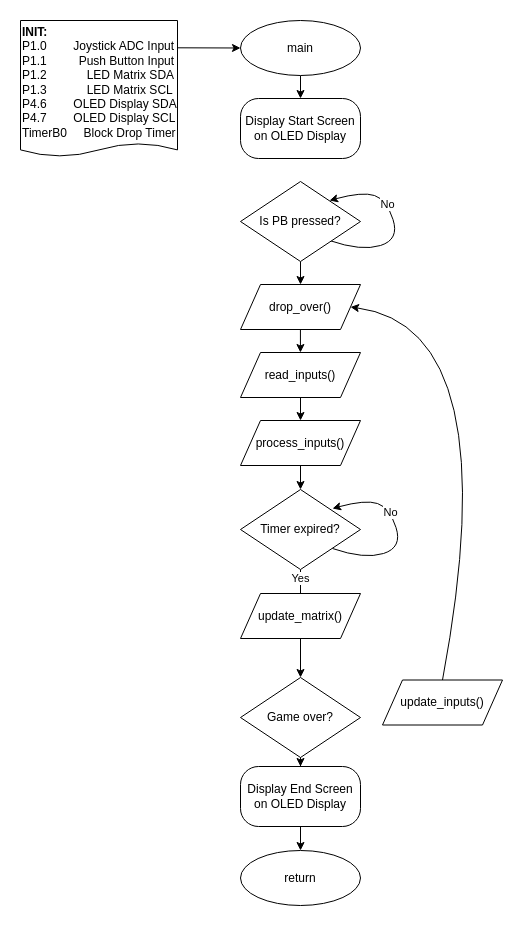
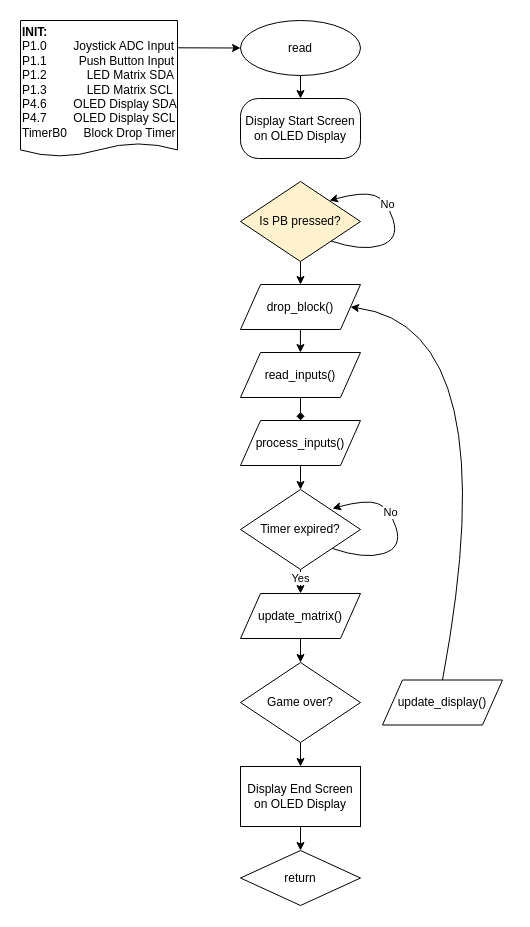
- <mxCell id="5" value="main" style="ellipse;whiteSpace=wrap;html=1;" vertex="1" parent="1"><mxGeometry x="240" y="20" width="120" height="55" as="geometry" /></mxCell>
+ <mxCell id="5" value="read" style="ellipse;whiteSpace=wrap;html=1;" vertex="1" parent="1"><mxGeometry x="240" y="20" width="120" height="55" as="geometry" /></mxCell>
- <mxCell id="12" value="Is PB pressed?" style="rhombus;whiteSpace=wrap;html=1;" vertex="1" parent="1"><mxGeometry x="240" y="181" width="120" height="80" as="geometry" /></mxCell>
+ <mxCell id="12" value="Is PB pressed?" style="rhombus;whiteSpace=wrap;html=1;fillColor=#fff2cc;" vertex="1" parent="1"><mxGeometry x="240" y="181" width="120" height="80" as="geometry" /></mxCell>
- <mxCell id="22" value="drop_over()" style="shape=parallelogram;perimeter=parallelogramPerimeter;whiteSpace=wrap;html=1;fixedSize=1;" vertex="1" parent="1"><mxGeometry x="240" y="284" width="120" height="45" as="geometry" /></mxCell>
+ <mxCell id="22" value="drop_block()" style="shape=parallelogram;perimeter=parallelogramPerimeter;whiteSpace=wrap;html=1;fixedSize=1;" vertex="1" parent="1"><mxGeometry x="240" y="284" width="120" height="45" as="geometry" /></mxCell>
- <mxCell id="6" value="" style="edgeStyle=orthogonalEdgeStyle;rounded=0;orthogonalLoop=1;jettySize=auto;html=1;" edge="1" parent="1" source="7" target="14"><mxGeometry relative="1" as="geometry" /></mxCell>
+ <mxCell id="6" value="" style="edgeStyle=orthogonalEdgeStyle;rounded=0;orthogonalLoop=1;jettySize=auto;html=1;endArrow=diamond;" edge="1" parent="1" source="7" target="14"><mxGeometry relative="1" as="geometry" /></mxCell>
- <mxCell id="15" value="" style="edgeStyle=orthogonalEdgeStyle;rounded=0;orthogonalLoop=1;jettySize=auto;html=1;endArrow=none;" edge="1" parent="1" source="17" target="21"><mxGeometry relative="1" as="geometry" /></mxCell>
+ <mxCell id="15" value="" style="edgeStyle=orthogonalEdgeStyle;rounded=0;orthogonalLoop=1;jettySize=auto;html=1;" edge="1" parent="1" source="17" target="21"><mxGeometry relative="1" as="geometry" /></mxCell>
- <mxCell id="26" value="update_inputs()" style="shape=parallelogram;perimeter=parallelogramPerimeter;whiteSpace=wrap;html=1;fixedSize=1;" vertex="1" parent="1"><mxGeometry x="382" y="679.5" width="120" height="45" as="geometry" /></mxCell>
+ <mxCell id="26" value="update_display()" style="shape=parallelogram;perimeter=parallelogramPerimeter;whiteSpace=wrap;html=1;fixedSize=1;" vertex="1" parent="1"><mxGeometry x="382" y="679.5" width="120" height="45" as="geometry" /></mxCell>
- <mxCell id="25" value="Game over?" style="rhombus;whiteSpace=wrap;html=1;" vertex="1" parent="1"><mxGeometry x="240" y="677" width="120" height="80" as="geometry" /></mxCell>
+ <mxCell id="25" value="Game over?" style="rhombus;whiteSpace=wrap;html=1;" vertex="1" parent="1"><mxGeometry x="240" y="662" width="120" height="80" as="geometry" /></mxCell>
- <mxCell id="29" value="Display End Screen on OLED Display" style="rounded=1;whiteSpace=wrap;html=1;arcSize=30;" vertex="1" parent="1"><mxGeometry x="240" y="766" width="120" height="60" as="geometry" /></mxCell>
+ <mxCell id="29" value="Display End Screen on OLED Display" style="whiteSpace=wrap;html=1;arcSize=30;rounded=0;" vertex="1" parent="1"><mxGeometry x="240" y="766" width="120" height="60" as="geometry" /></mxCell>
- <mxCell id="30" value="return" style="ellipse;whiteSpace=wrap;html=1;" vertex="1" parent="1"><mxGeometry x="240" y="850" width="120" height="55" as="geometry" /></mxCell>
+ <mxCell id="30" value="return" style="rhombus;whiteSpace=wrap;html=1;" vertex="1" parent="1"><mxGeometry x="240" y="850" width="120" height="55" as="geometry" /></mxCell>
